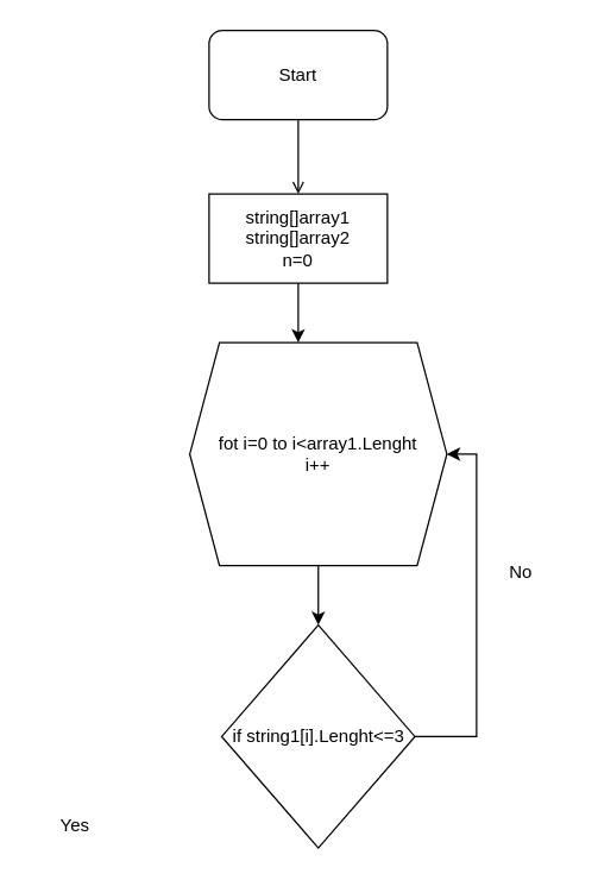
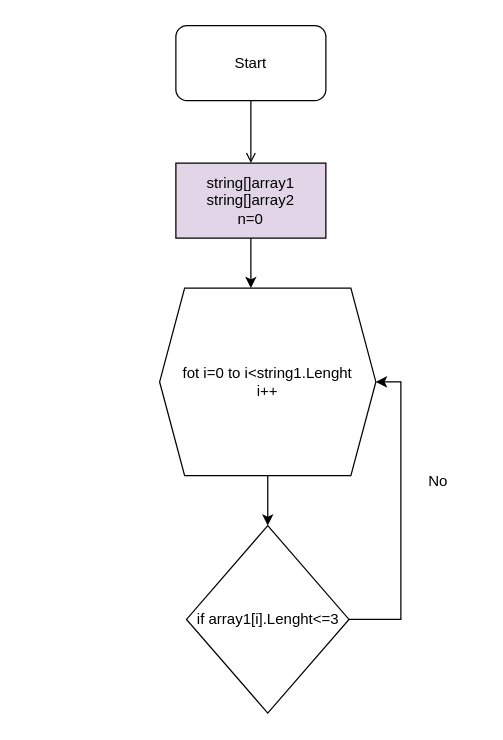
- <mxCell id="5" value="&lt;font&gt;string[]array1&lt;/font&gt;&lt;br&gt;&lt;font&gt;&lt;font&gt;string[]array2&lt;/font&gt;&lt;br&gt;&lt;/font&gt;&lt;font&gt;n=0&lt;/font&gt;" style="rounded=0;whiteSpace=wrap;html=1;" vertex="1" parent="1"><mxGeometry x="140" y="130" width="120" height="60" as="geometry" /></mxCell>
+ <mxCell id="5" value="&lt;font&gt;string[]array1&lt;/font&gt;&lt;br&gt;&lt;font&gt;&lt;font&gt;string[]array2&lt;/font&gt;&lt;br&gt;&lt;/font&gt;&lt;font&gt;n=0&lt;/font&gt;" style="rounded=0;whiteSpace=wrap;html=1;fillColor=#e1d5e7;" vertex="1" parent="1"><mxGeometry x="140" y="130" width="120" height="60" as="geometry" /></mxCell>
- <mxCell id="7" value="&lt;font&gt;fot i=0 to i&amp;lt;array1.Lenght&lt;/font&gt;&lt;br&gt;&lt;font&gt;i++&lt;/font&gt;" style="shape=hexagon;perimeter=hexagonPerimeter2;whiteSpace=wrap;html=1;fixedSize=1;" vertex="1" parent="1"><mxGeometry x="127" y="230" width="173" height="150" as="geometry" /></mxCell>
+ <mxCell id="7" value="&lt;font&gt;fot i=0 to i&amp;lt;string1.Lenght&lt;/font&gt;&lt;br&gt;&lt;font&gt;i++&lt;/font&gt;" style="shape=hexagon;perimeter=hexagonPerimeter2;whiteSpace=wrap;html=1;fixedSize=1;" vertex="1" parent="1"><mxGeometry x="127" y="230" width="173" height="150" as="geometry" /></mxCell>
- <mxCell id="9" value="if string1[i].Lenght&amp;lt;=3" style="rhombus;whiteSpace=wrap;html=1;" vertex="1" parent="1"><mxGeometry x="148.5" y="420" width="130" height="150" as="geometry" /></mxCell>
+ <mxCell id="9" value="if array1[i].Lenght&amp;lt;=3" style="rhombus;whiteSpace=wrap;html=1;" vertex="1" parent="1"><mxGeometry x="148.5" y="420" width="130" height="150" as="geometry" /></mxCell>
- <mxCell id="10" value="Yes" style="text;html=1;strokeColor=none;fillColor=none;align=center;verticalAlign=middle;whiteSpace=wrap;rounded=0;" vertex="1" parent="1"><mxGeometry x="20" y="540" width="60" height="30" as="geometry" /></mxCell>
